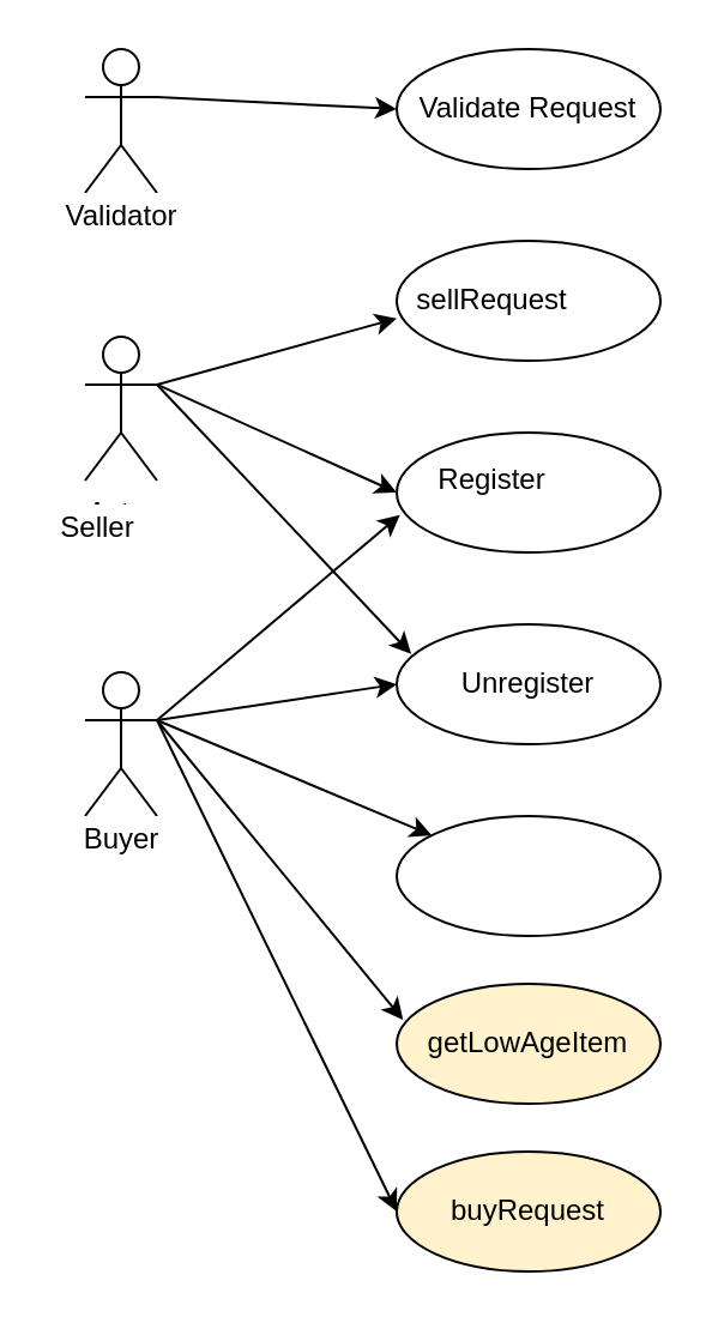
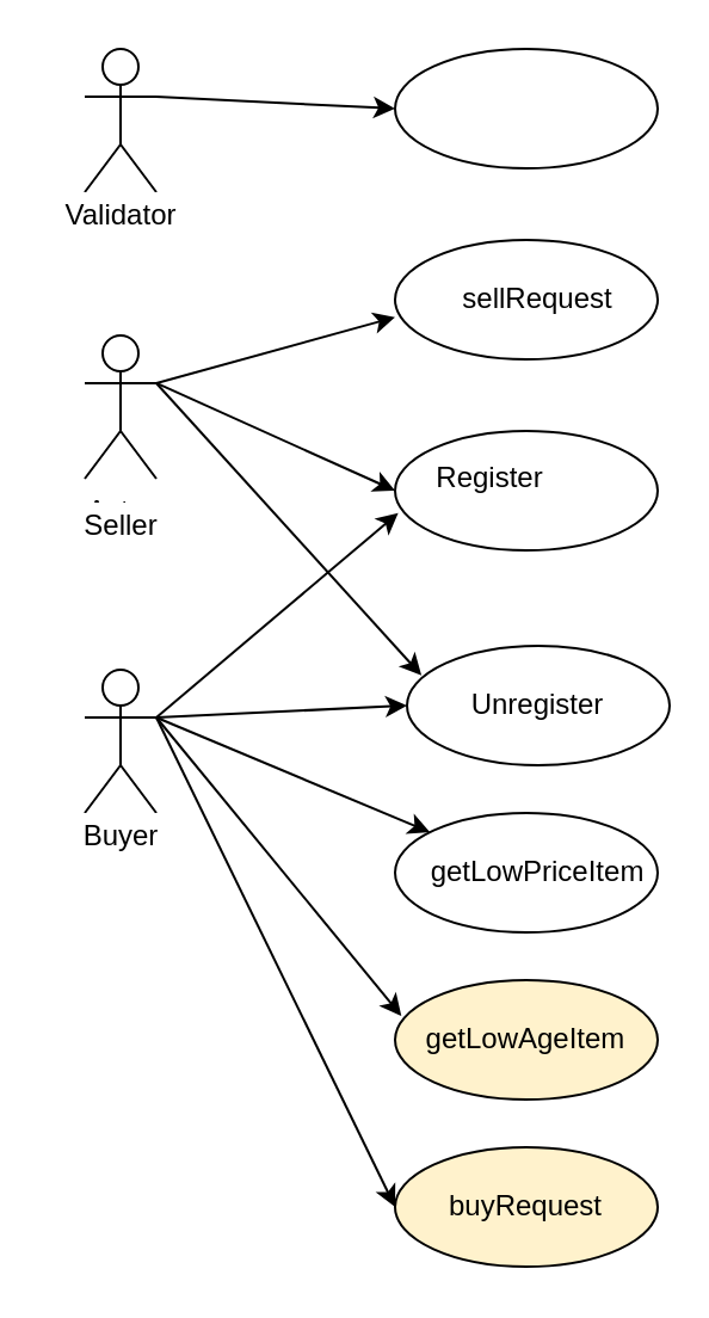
- <mxCell id="10" value="Validate Request" style="text;html=1;strokeColor=none;fillColor=none;align=center;verticalAlign=middle;whiteSpace=wrap;rounded=0;" vertex="1" parent="1"><mxGeometry x="170" y="30" width="100" height="30" as="geometry" /></mxCell>
- <mxCell id="11" value="sellRequest" style="text;html=1;strokeColor=none;fillColor=none;align=center;verticalAlign=middle;whiteSpace=wrap;rounded=0;" vertex="1" parent="1"><mxGeometry x="175" y="110" width="60" height="30" as="geometry" /></mxCell>
+ <mxCell id="11" value="sellRequest" style="text;html=1;strokeColor=none;fillColor=none;align=center;verticalAlign=middle;whiteSpace=wrap;rounded=0;" vertex="1" parent="1"><mxGeometry x="195" y="110" width="60" height="30" as="geometry" /></mxCell>
- <mxCell id="26" value="Seller" style="text;html=1;align=center;verticalAlign=middle;resizable=0;points=[];autosize=1;strokeColor=none;fillColor=#FFFFFF;" vertex="1" parent="1"><mxGeometry x="15" y="210" width="50" height="20" as="geometry" /></mxCell>
+ <mxCell id="26" value="Seller" style="text;html=1;align=center;verticalAlign=middle;resizable=0;points=[];autosize=1;strokeColor=none;fillColor=#FFFFFF;" vertex="1" parent="1"><mxGeometry x="25" y="210" width="50" height="20" as="geometry" /></mxCell>
- <mxCell id="9" value="Unregister" style="ellipse;whiteSpace=wrap;html=1;" vertex="1" parent="1"><mxGeometry x="165" y="260" width="110" height="50" as="geometry" /></mxCell>
+ <mxCell id="9" value="Unregister" style="ellipse;whiteSpace=wrap;html=1;" vertex="1" parent="1"><mxGeometry x="170" y="270" width="110" height="50" as="geometry" /></mxCell>
+ <mxCell id="13" value="getLowPriceItem" style="text;html=1;strokeColor=none;fillColor=none;align=center;verticalAlign=middle;whiteSpace=wrap;rounded=0;" vertex="1" parent="1"><mxGeometry x="195" y="350" width="60" height="30" as="geometry" /></mxCell>
